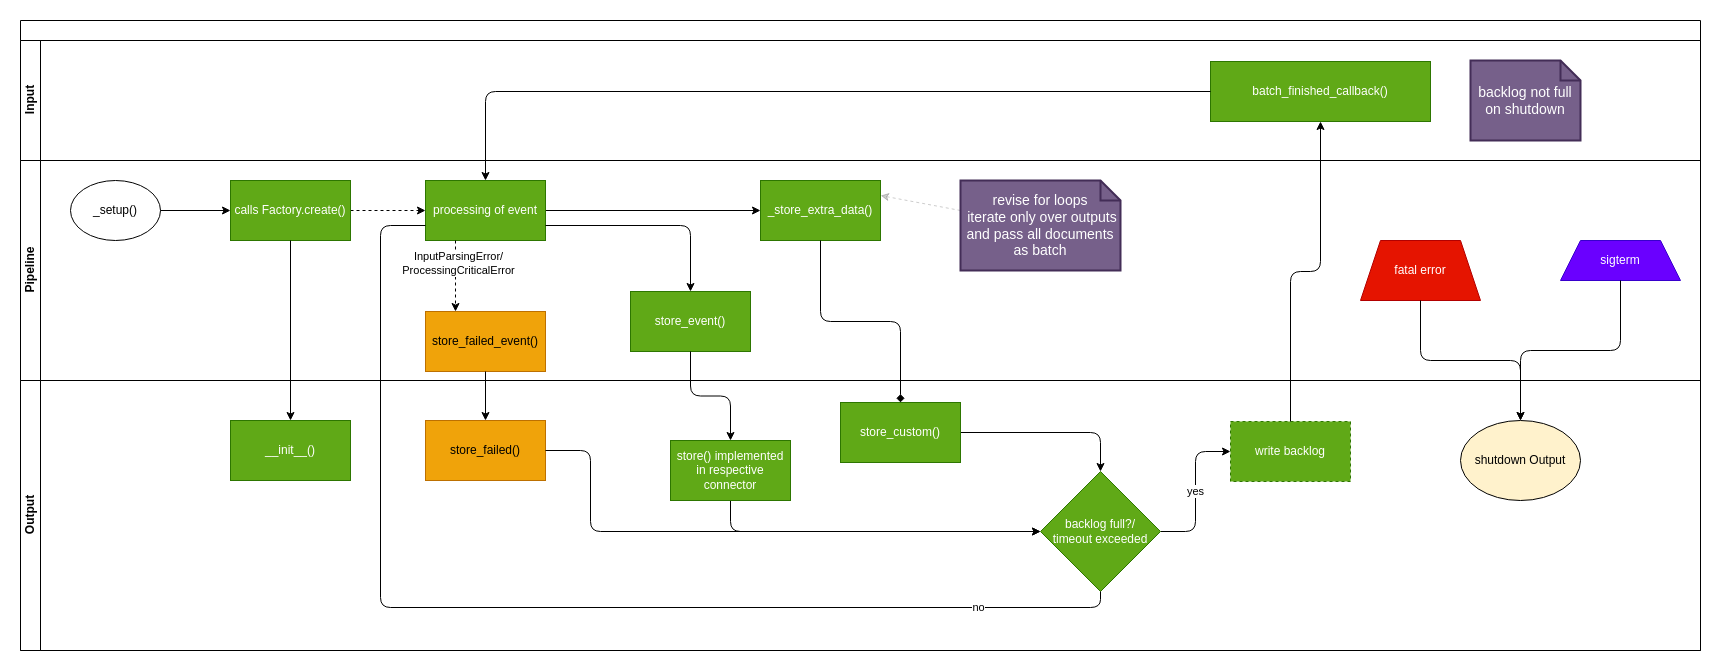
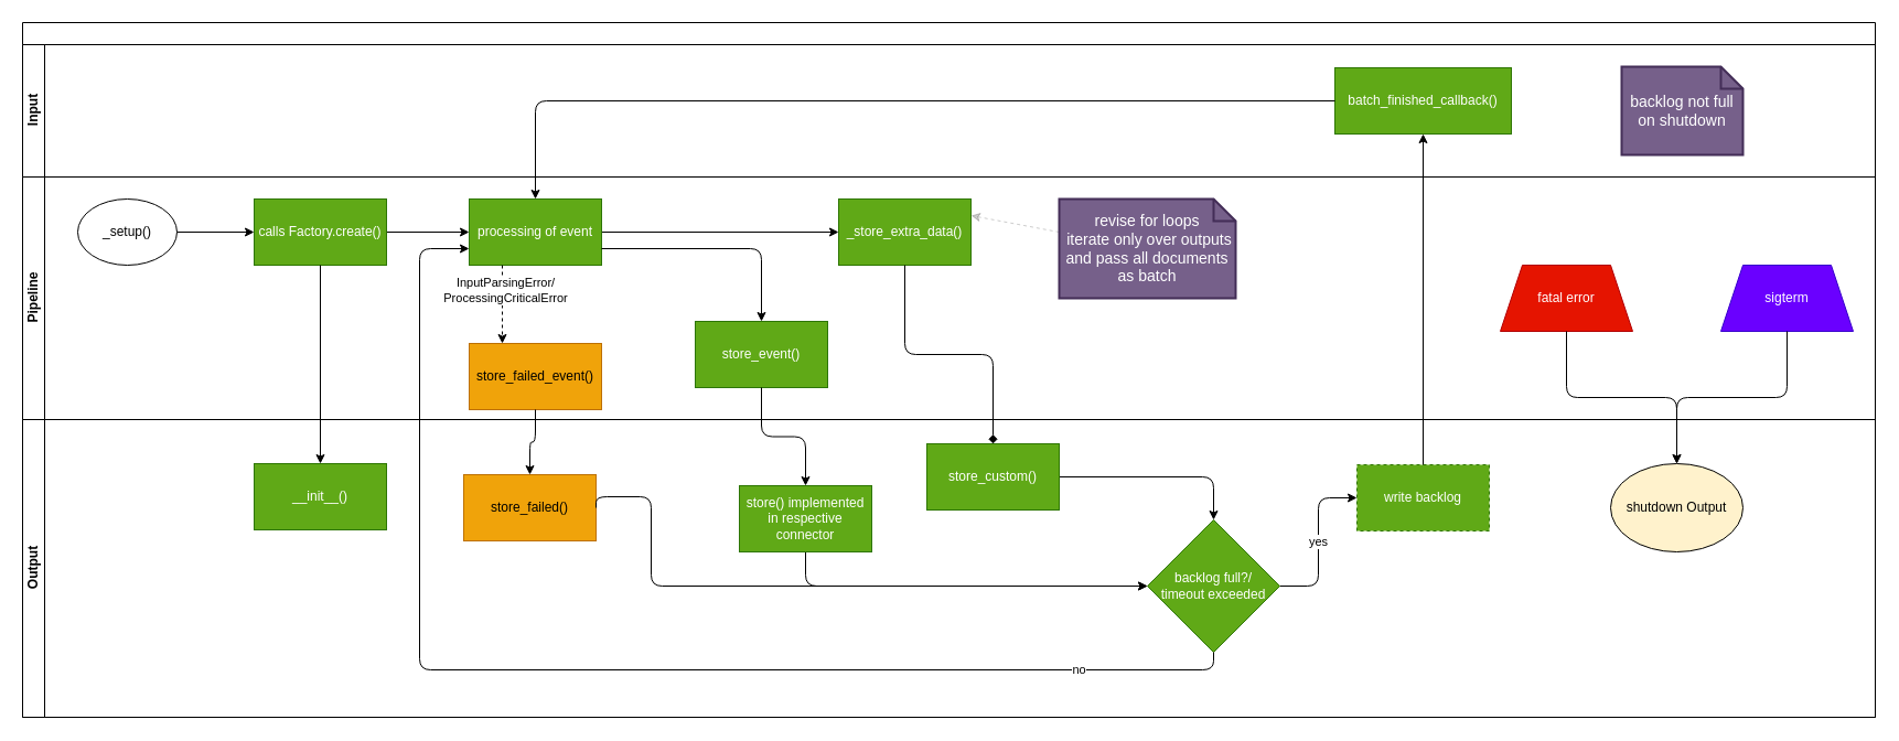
- <mxCell id="4" value="batch_finished_callback()" style="rounded=0;whiteSpace=wrap;html=1;fillColor=#60a917;fontColor=#ffffff;strokeColor=#2D7600;" parent="3" vertex="1"><mxGeometry x="1190" y="21" width="220" height="60" as="geometry" /></mxCell>
+ <mxCell id="4" value="batch_finished_callback()" style="rounded=0;whiteSpace=wrap;html=1;fillColor=#60a917;fontColor=#ffffff;strokeColor=#2D7600;" parent="3" vertex="1"><mxGeometry x="1190" y="21" width="160" height="60" as="geometry" /></mxCell>
- <mxCell id="9" value="" style="edgeStyle=none;html=1;dashed=1;" parent="6" source="10" target="12" edge="1"><mxGeometry relative="1" as="geometry" /></mxCell>
+ <mxCell id="9" value="" style="edgeStyle=none;html=1;" parent="6" source="10" target="12" edge="1"><mxGeometry relative="1" as="geometry" /></mxCell>
- <mxCell id="37" value="no" style="edgeStyle=orthogonalEdgeStyle;html=1;exitX=0.5;exitY=1;exitDx=0;exitDy=0;entryX=0;entryY=0.75;entryDx=0;entryDy=0;endArrow=none;" parent="2" source="28" target="12" edge="1"><mxGeometry x="-0.763" relative="1" as="geometry"><Array as="points"><mxPoint x="1080" y="587" /><mxPoint x="360" y="587" /><mxPoint x="360" y="205" /></Array><mxPoint as="offset" /></mxGeometry></mxCell>
+ <mxCell id="37" value="no" style="edgeStyle=orthogonalEdgeStyle;html=1;exitX=0.5;exitY=1;exitDx=0;exitDy=0;entryX=0;entryY=0.75;entryDx=0;entryDy=0;" parent="2" source="28" target="12" edge="1"><mxGeometry x="-0.763" relative="1" as="geometry"><Array as="points"><mxPoint x="1080" y="587" /><mxPoint x="360" y="587" /><mxPoint x="360" y="205" /></Array><mxPoint as="offset" /></mxGeometry></mxCell>
- <mxCell id="17" value="sigterm" style="shape=trapezoid;perimeter=trapezoidPerimeter;whiteSpace=wrap;html=1;fixedSize=1;fillColor=#6a00ff;strokeColor=#3700CC;fontColor=#ffffff;" parent="6" vertex="1"><mxGeometry x="1540" y="80" width="120" height="40" as="geometry" /></mxCell>
+ <mxCell id="17" value="sigterm" style="shape=trapezoid;perimeter=trapezoidPerimeter;whiteSpace=wrap;html=1;fixedSize=1;fillColor=#6a00ff;strokeColor=#3700CC;fontColor=#ffffff;" parent="6" vertex="1"><mxGeometry x="1540" y="80" width="120" height="60" as="geometry" /></mxCell>
- <mxCell id="30" value="store_failed()" style="whiteSpace=wrap;html=1;fillColor=#f0a30a;strokeColor=#BD7000;fontColor=#000000;" parent="23" vertex="1"><mxGeometry x="405" y="40" width="120" height="60" as="geometry" /></mxCell>
+ <mxCell id="30" value="store_failed()" style="whiteSpace=wrap;html=1;fillColor=#f0a30a;strokeColor=#BD7000;fontColor=#000000;" parent="23" vertex="1"><mxGeometry x="400" y="50" width="120" height="60" as="geometry" /></mxCell>
